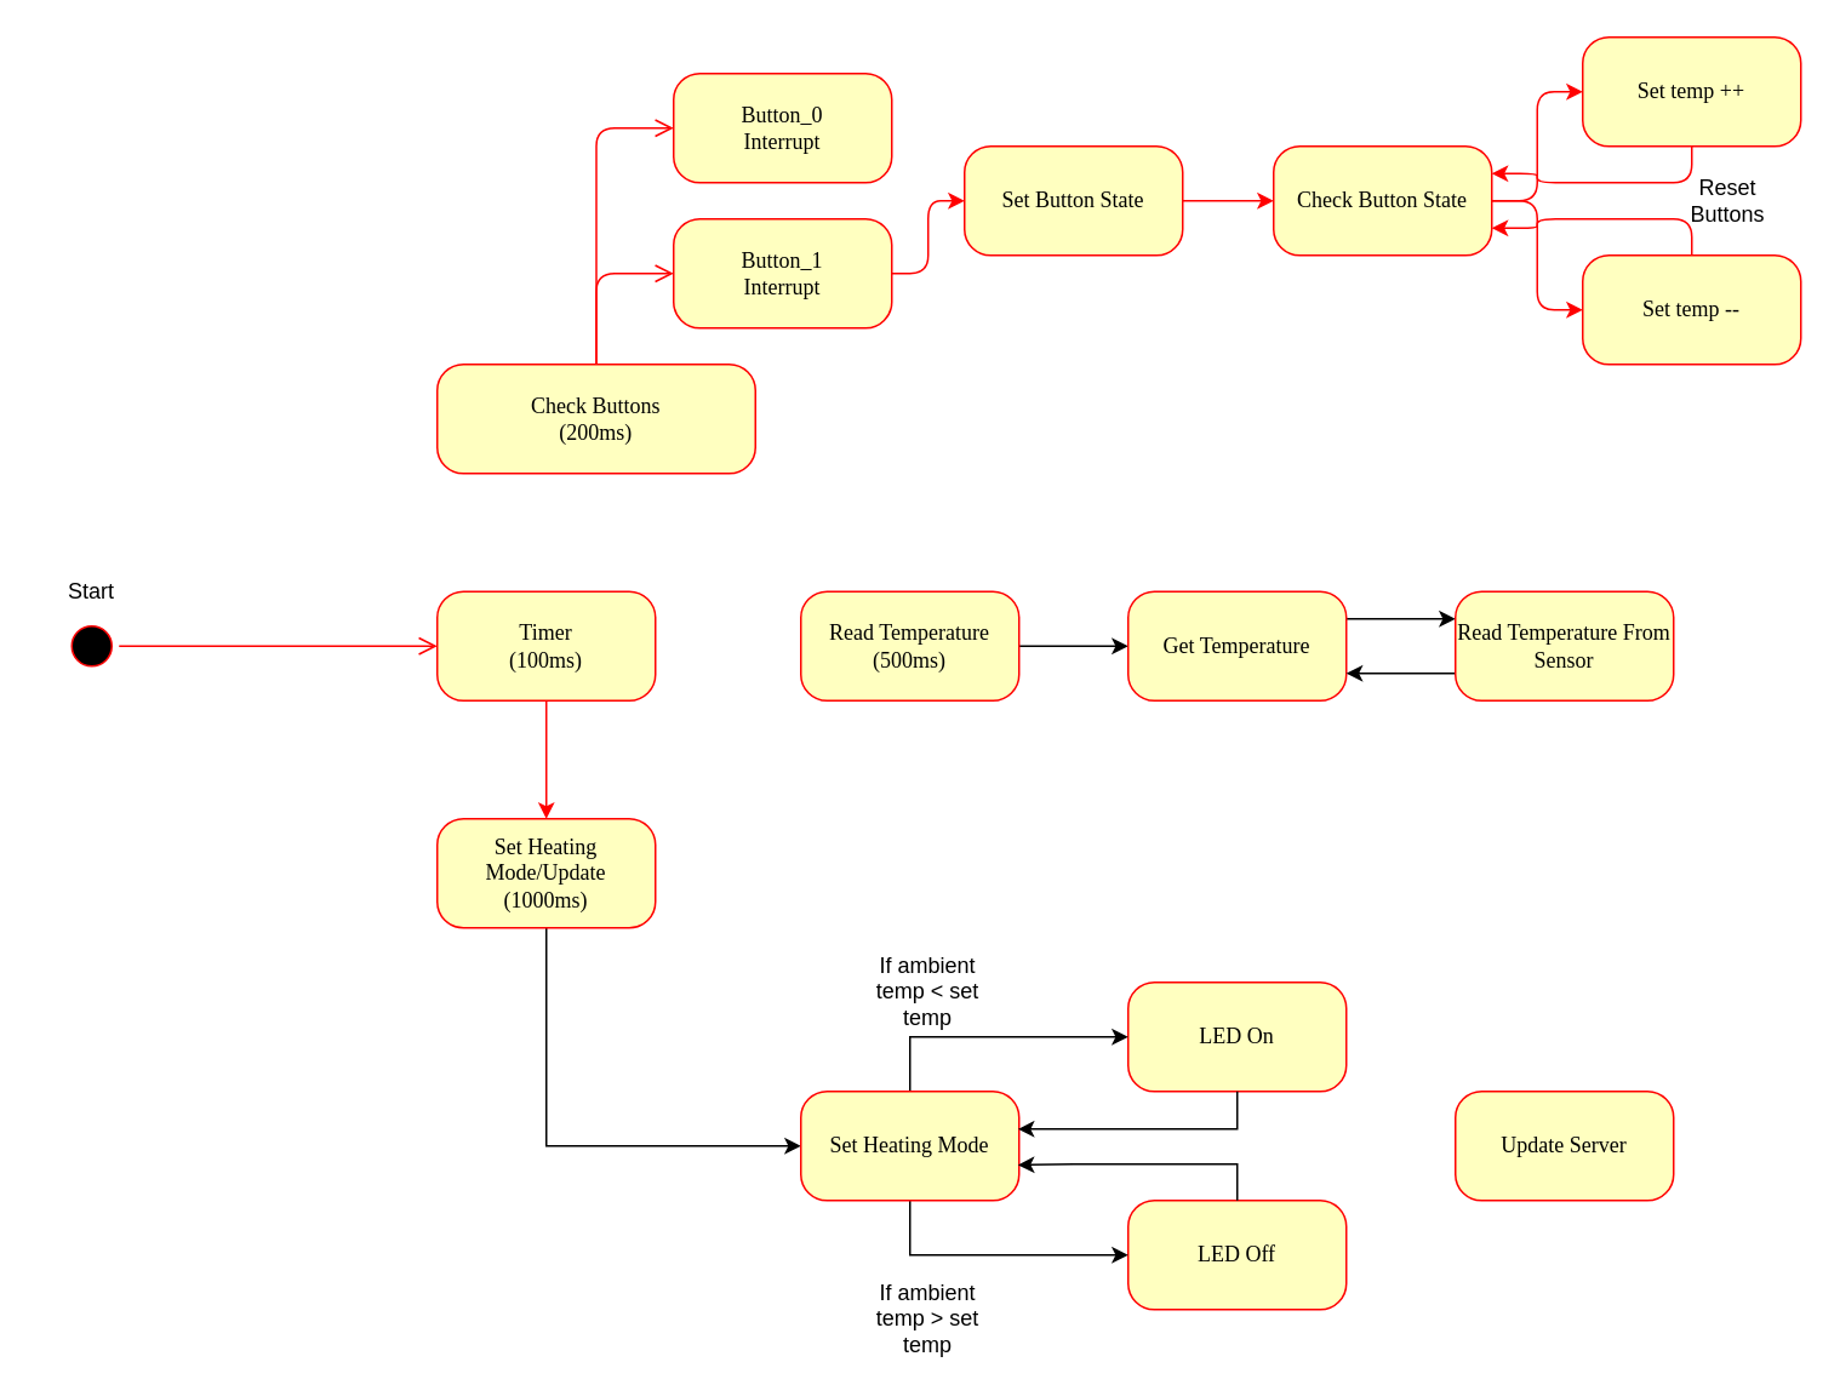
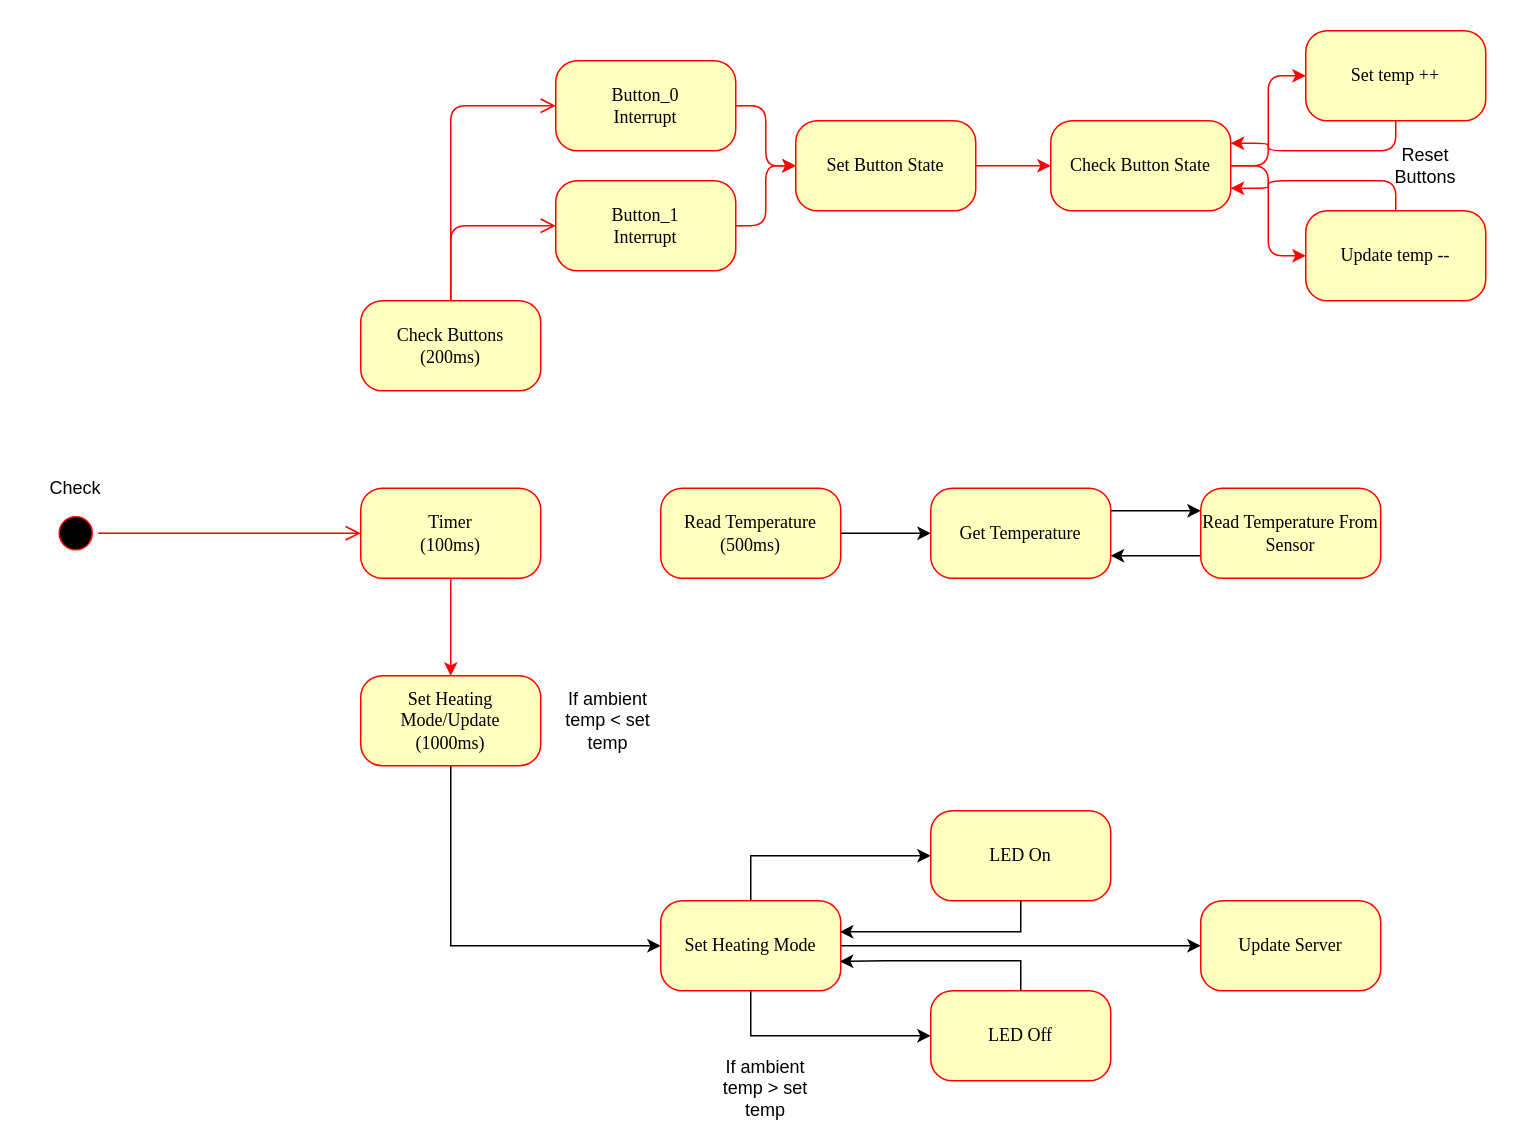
+ <mxCell id="12" style="edgeStyle=orthogonalEdgeStyle;rounded=1;orthogonalLoop=1;jettySize=auto;html=1;exitX=1;exitY=0.5;exitDx=0;exitDy=0;curved=0;strokeColor=#ff0000;" edge="1" parent="1" source="13" target="24"><mxGeometry relative="1" as="geometry" /></mxCell>
- <mxCell id="17" value="Set temp --" style="rounded=1;whiteSpace=wrap;html=1;arcSize=24;fillColor=#ffffc0;strokeColor=#ff0000;shadow=0;comic=0;labelBackgroundColor=none;fontFamily=Verdana;fontSize=12;fontColor=#000000;align=center;" vertex="1" parent="1"><mxGeometry x="870" y="140" width="120" height="60" as="geometry" /></mxCell>
+ <mxCell id="17" value="Update temp --" style="rounded=1;whiteSpace=wrap;html=1;arcSize=24;fillColor=#ffffc0;strokeColor=#ff0000;shadow=0;comic=0;labelBackgroundColor=none;fontFamily=Verdana;fontSize=12;fontColor=#000000;align=center;" vertex="1" parent="1"><mxGeometry x="870" y="140" width="120" height="60" as="geometry" /></mxCell>
- <mxCell id="6" value="Check Buttons&lt;div&gt;(200ms)&lt;/div&gt;" style="rounded=1;whiteSpace=wrap;html=1;arcSize=24;fillColor=#ffffc0;strokeColor=#ff0000;shadow=0;comic=0;labelBackgroundColor=none;fontFamily=Verdana;fontSize=12;fontColor=#000000;align=center;" parent="1" vertex="1"><mxGeometry x="240" y="200" width="175" height="60" as="geometry" /></mxCell>
+ <mxCell id="6" value="Check Buttons&lt;div&gt;(200ms)&lt;/div&gt;" style="rounded=1;whiteSpace=wrap;html=1;arcSize=24;fillColor=#ffffc0;strokeColor=#ff0000;shadow=0;comic=0;labelBackgroundColor=none;fontFamily=Verdana;fontSize=12;fontColor=#000000;align=center;" parent="1" vertex="1"><mxGeometry x="240" y="200" width="120" height="60" as="geometry" /></mxCell>
- <mxCell id="10" value="Start" style="text;html=1;align=center;verticalAlign=middle;whiteSpace=wrap;rounded=0;" vertex="1" parent="1"><mxGeometry x="20" y="310" width="60" height="30" as="geometry" /></mxCell>
+ <mxCell id="10" value="Check" style="text;html=1;align=center;verticalAlign=middle;whiteSpace=wrap;rounded=0;" vertex="1" parent="1"><mxGeometry x="20" y="310" width="60" height="30" as="geometry" /></mxCell>
- <mxCell id="41" value="If ambient temp &amp;lt; set temp" style="text;html=1;align=center;verticalAlign=middle;whiteSpace=wrap;rounded=0;" vertex="1" parent="1"><mxGeometry x="480" y="530" width="60" height="30" as="geometry" /></mxCell>
+ <mxCell id="41" value="If ambient temp &amp;lt; set temp" style="text;html=1;align=center;verticalAlign=middle;whiteSpace=wrap;rounded=0;" vertex="1" parent="1"><mxGeometry x="375" y="465" width="60" height="30" as="geometry" /></mxCell>
+ <mxCell id="34" style="edgeStyle=orthogonalEdgeStyle;rounded=0;orthogonalLoop=1;jettySize=auto;html=1;exitX=1;exitY=0.5;exitDx=0;exitDy=0;entryX=0;entryY=0.5;entryDx=0;entryDy=0;" edge="1" parent="1" source="37" target="38"><mxGeometry relative="1" as="geometry" /></mxCell>
